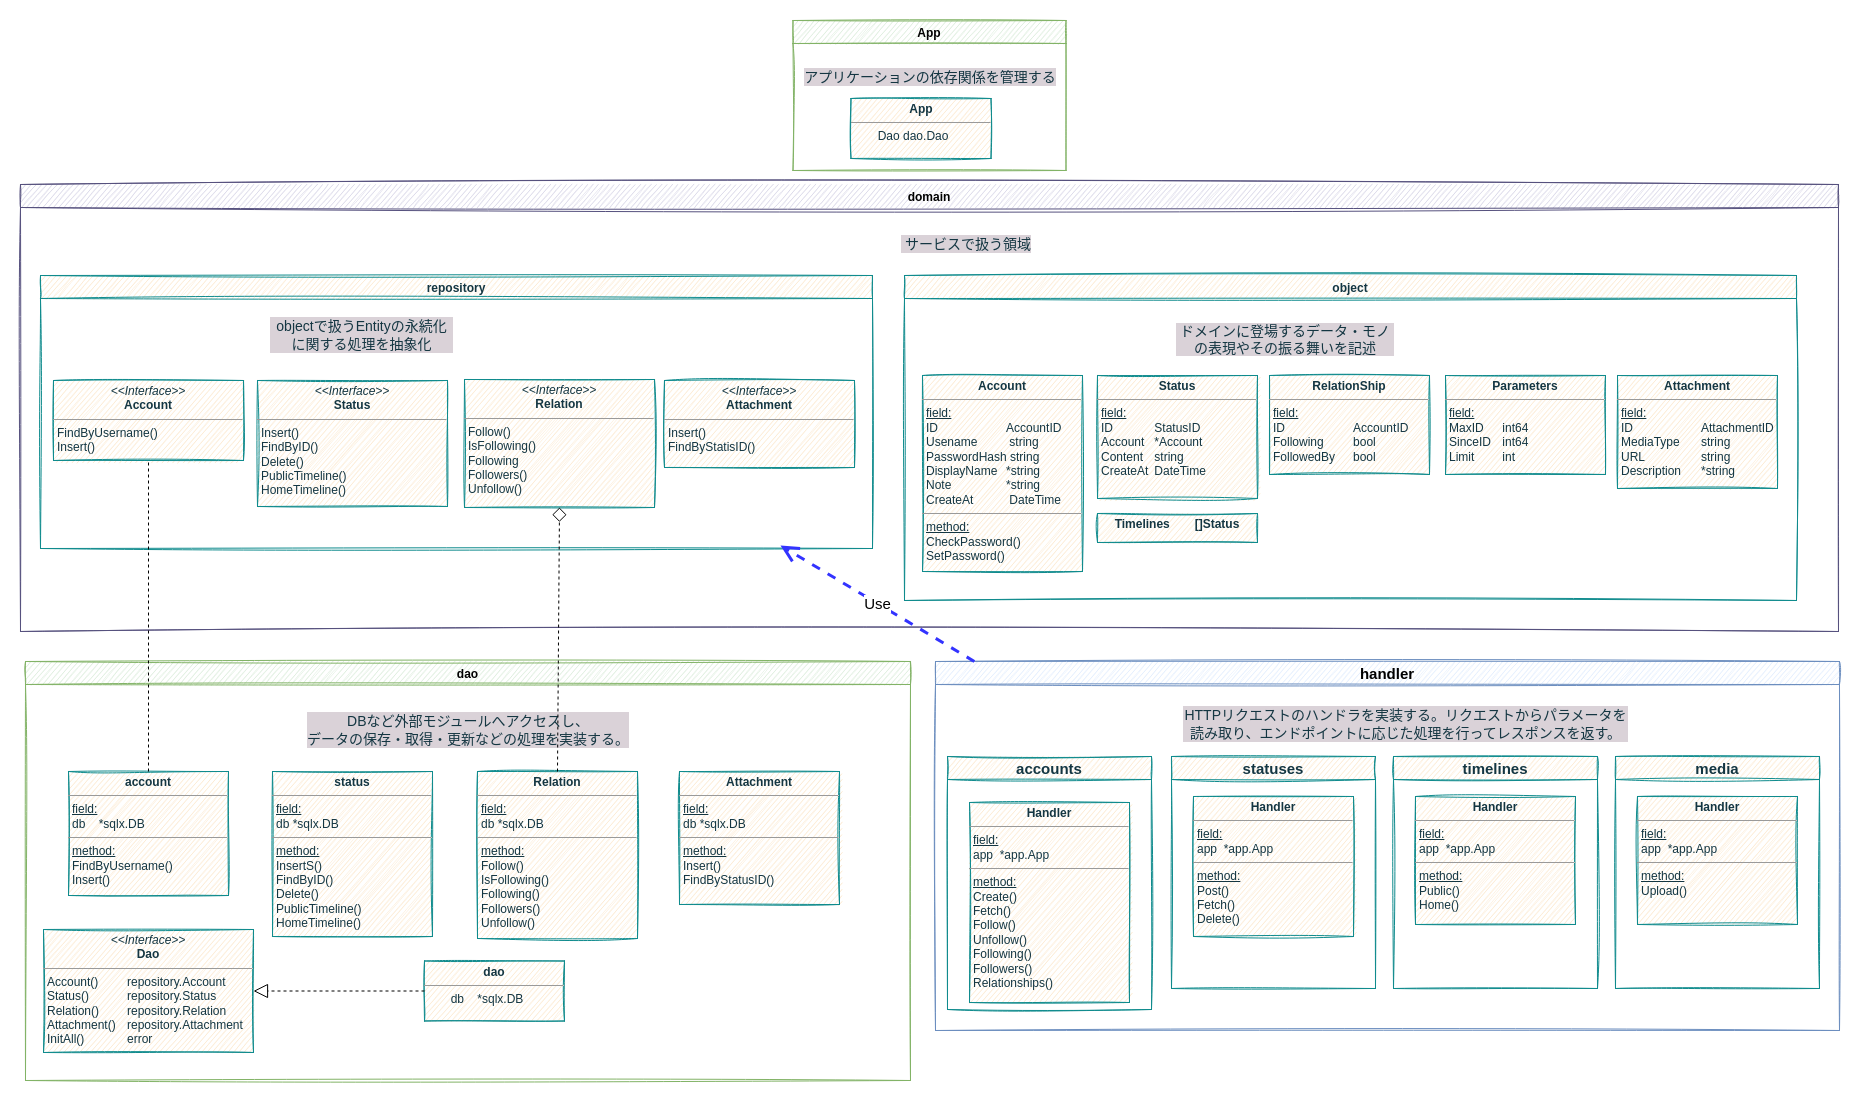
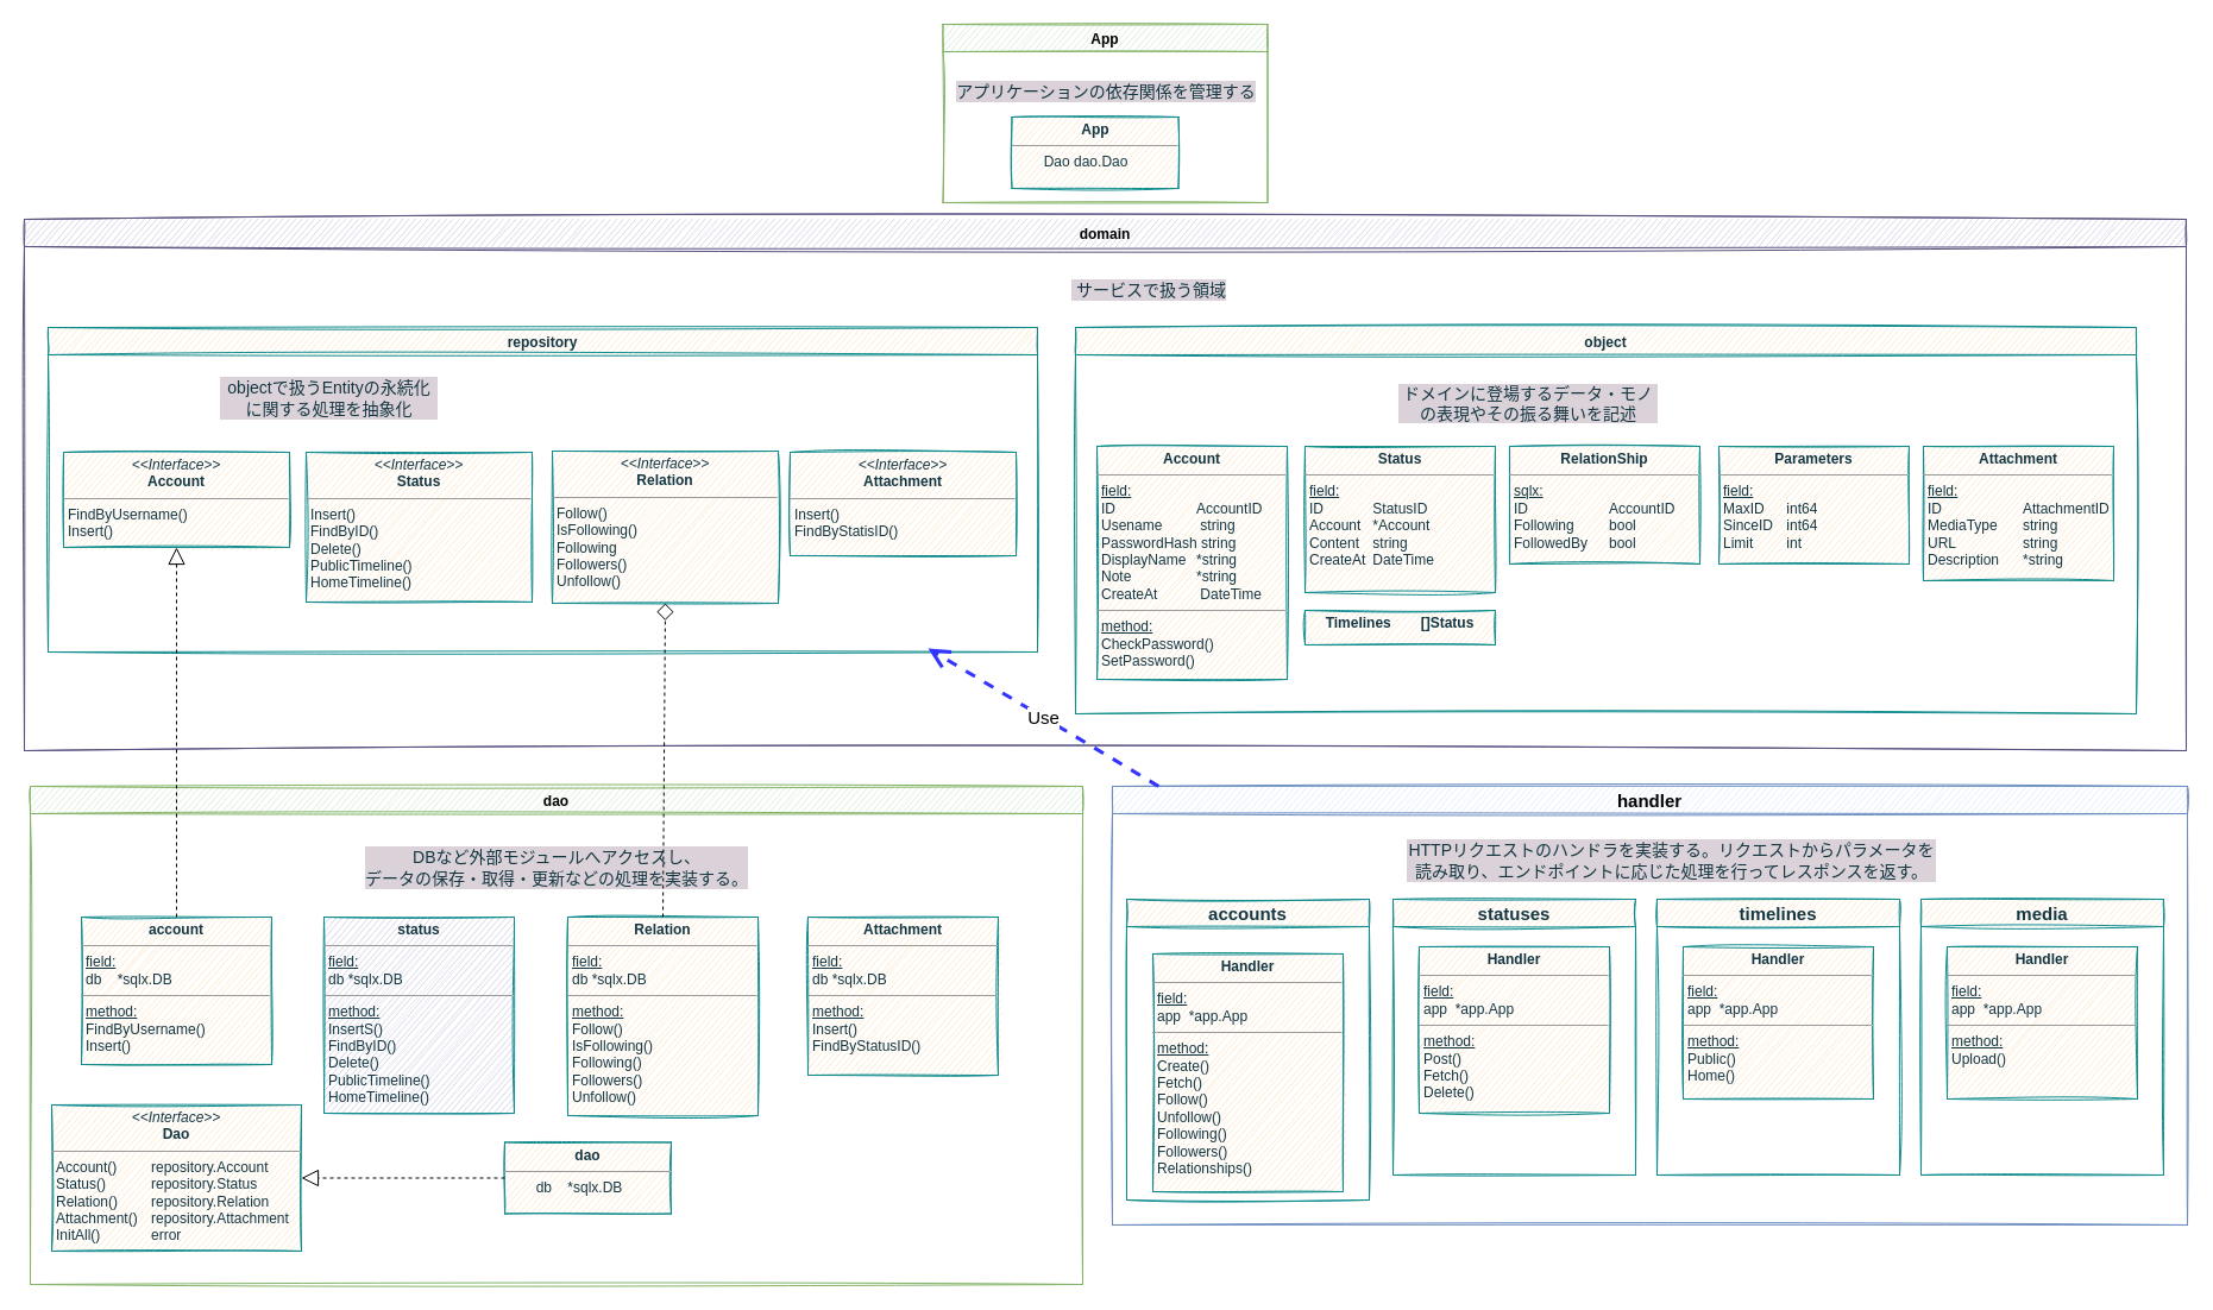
- <mxCell id="15" value="&lt;font style=&quot;font-size: 14px&quot;&gt;objectで扱うEntityの永続化に関する処理を抽象化&lt;/font&gt;" style="text;html=1;strokeColor=none;fillColor=none;align=center;verticalAlign=middle;whiteSpace=wrap;rounded=0;labelBackgroundColor=#DAD2D8;fontSize=15;sketch=1;fontColor=#143642;" parent="13" vertex="1"><mxGeometry x="228.5" y="36" width="185" height="45" as="geometry" /></mxCell>
+ <mxCell id="15" value="&lt;font style=&quot;font-size: 14px&quot;&gt;objectで扱うEntityの永続化に関する処理を抽象化&lt;/font&gt;" style="text;html=1;strokeColor=none;fillColor=none;align=center;verticalAlign=middle;whiteSpace=wrap;rounded=0;labelBackgroundColor=#DAD2D8;fontSize=15;sketch=1;fontColor=#143642;" parent="13" vertex="1"><mxGeometry x="143.5" y="36" width="185" height="45" as="geometry" /></mxCell>
- <mxCell id="23" value="&lt;p style=&quot;margin: 0px ; margin-top: 4px ; text-align: center&quot;&gt;&lt;b&gt;RelationShip&lt;/b&gt;&lt;/p&gt;&lt;hr size=&quot;1&quot;&gt;&lt;p style=&quot;margin: 0px ; margin-left: 4px&quot;&gt;&lt;u&gt;field:&lt;/u&gt;&lt;/p&gt;&lt;p style=&quot;margin: 0px ; margin-left: 4px&quot;&gt;ID &lt;span style=&quot;white-space: pre&quot;&gt;&#09;&lt;/span&gt;&lt;span style=&quot;white-space: pre&quot;&gt;&#09;&lt;/span&gt;&lt;span style=&quot;white-space: pre&quot;&gt;&#09;&lt;/span&gt;AccountID&amp;nbsp;&lt;/p&gt;&lt;p style=&quot;margin: 0px ; margin-left: 4px&quot;&gt;Following&lt;span style=&quot;white-space: pre&quot;&gt;&#09;&lt;span style=&quot;white-space: pre&quot;&gt;&#09;&lt;/span&gt;b&lt;/span&gt;ool&lt;/p&gt;&lt;p style=&quot;margin: 0px ; margin-left: 4px&quot;&gt;FollowedBy&lt;span style=&quot;white-space: pre&quot;&gt;&#09;&lt;/span&gt;bool&lt;/p&gt;&lt;p style=&quot;margin: 0px ; margin-left: 4px&quot;&gt;&lt;br&gt;&lt;/p&gt;" style="verticalAlign=top;align=left;overflow=fill;fontSize=12;fontFamily=Helvetica;html=1;sketch=1;fillColor=#FAE5C7;strokeColor=#0F8B8D;fontColor=#143642;rounded=0;" parent="19" vertex="1"><mxGeometry x="365" y="100" width="160" height="99" as="geometry" /></mxCell>
+ <mxCell id="23" value="&lt;p style=&quot;margin: 0px ; margin-top: 4px ; text-align: center&quot;&gt;&lt;b&gt;RelationShip&lt;/b&gt;&lt;/p&gt;&lt;hr size=&quot;1&quot;&gt;&lt;p style=&quot;margin: 0px ; margin-left: 4px&quot;&gt;&lt;u&gt;sqlx:&lt;/u&gt;&lt;/p&gt;&lt;p style=&quot;margin: 0px ; margin-left: 4px&quot;&gt;ID &lt;span style=&quot;white-space: pre&quot;&gt;&#09;&lt;/span&gt;&lt;span style=&quot;white-space: pre&quot;&gt;&#09;&lt;/span&gt;&lt;span style=&quot;white-space: pre&quot;&gt;&#09;&lt;/span&gt;AccountID&amp;nbsp;&lt;/p&gt;&lt;p style=&quot;margin: 0px ; margin-left: 4px&quot;&gt;Following&lt;span style=&quot;white-space: pre&quot;&gt;&#09;&lt;span style=&quot;white-space: pre&quot;&gt;&#09;&lt;/span&gt;b&lt;/span&gt;ool&lt;/p&gt;&lt;p style=&quot;margin: 0px ; margin-left: 4px&quot;&gt;FollowedBy&lt;span style=&quot;white-space: pre&quot;&gt;&#09;&lt;/span&gt;bool&lt;/p&gt;&lt;p style=&quot;margin: 0px ; margin-left: 4px&quot;&gt;&lt;br&gt;&lt;/p&gt;" style="verticalAlign=top;align=left;overflow=fill;fontSize=12;fontFamily=Helvetica;html=1;sketch=1;fillColor=#FAE5C7;strokeColor=#0F8B8D;fontColor=#143642;rounded=0;" parent="19" vertex="1"><mxGeometry x="365" y="100" width="160" height="99" as="geometry" /></mxCell>
- <mxCell id="38" value="" style="endArrow=none;dashed=1;endFill=0;endSize=12;html=1;rounded=0;fontColor=#000000;exitX=0.5;exitY=0;exitDx=0;exitDy=0;entryX=0.5;entryY=1;entryDx=0;entryDy=0;" parent="1" source="6" target="14" edge="1"><mxGeometry width="160" relative="1" as="geometry"><mxPoint x="658" y="707" as="sourcePoint" /><mxPoint x="818" y="707" as="targetPoint" /></mxGeometry></mxCell>
+ <mxCell id="38" value="" style="endArrow=block;dashed=1;endFill=0;endSize=12;html=1;rounded=0;fontColor=#000000;exitX=0.5;exitY=0;exitDx=0;exitDy=0;entryX=0.5;entryY=1;entryDx=0;entryDy=0;" parent="1" source="6" target="14" edge="1"><mxGeometry width="160" relative="1" as="geometry"><mxPoint x="658" y="707" as="sourcePoint" /><mxPoint x="818" y="707" as="targetPoint" /></mxGeometry></mxCell>
- <mxCell id="8" value="&lt;p style=&quot;margin: 0px ; margin-top: 4px ; text-align: center&quot;&gt;&lt;b&gt;status&lt;/b&gt;&lt;/p&gt;&lt;hr size=&quot;1&quot;&gt;&lt;p style=&quot;margin: 0px ; margin-left: 4px&quot;&gt;&lt;u&gt;field:&lt;/u&gt;&lt;/p&gt;&lt;p style=&quot;margin: 0px ; margin-left: 4px&quot;&gt;db&lt;span&gt;&#09;&lt;/span&gt;*sqlx.DB&lt;/p&gt;&lt;hr size=&quot;1&quot;&gt;&lt;p style=&quot;margin: 0px ; margin-left: 4px&quot;&gt;&lt;u&gt;method:&lt;/u&gt;&lt;/p&gt;&lt;p style=&quot;margin: 0px 0px 0px 4px&quot;&gt;InsertS()&lt;/p&gt;&lt;p style=&quot;margin: 0px 0px 0px 4px&quot;&gt;FindByID()&lt;/p&gt;&lt;p style=&quot;margin: 0px 0px 0px 4px&quot;&gt;Delete()&lt;/p&gt;&lt;p style=&quot;margin: 0px 0px 0px 4px&quot;&gt;PublicTimeline()&lt;/p&gt;&lt;p style=&quot;margin: 0px 0px 0px 4px&quot;&gt;HomeTimeline()&lt;/p&gt;&lt;p style=&quot;margin: 0px ; margin-left: 4px&quot;&gt;&lt;br&gt;&lt;/p&gt;" style="verticalAlign=top;align=left;overflow=fill;fontSize=12;fontFamily=Helvetica;html=1;sketch=1;fillColor=#FAE5C7;strokeColor=#0F8B8D;fontColor=#143642;rounded=0;" parent="2" vertex="1"><mxGeometry x="247" y="110" width="160" height="165" as="geometry" /></mxCell>
+ <mxCell id="8" value="&lt;p style=&quot;margin: 0px ; margin-top: 4px ; text-align: center&quot;&gt;&lt;b&gt;status&lt;/b&gt;&lt;/p&gt;&lt;hr size=&quot;1&quot;&gt;&lt;p style=&quot;margin: 0px ; margin-left: 4px&quot;&gt;&lt;u&gt;field:&lt;/u&gt;&lt;/p&gt;&lt;p style=&quot;margin: 0px ; margin-left: 4px&quot;&gt;db&lt;span&gt;&#09;&lt;/span&gt;*sqlx.DB&lt;/p&gt;&lt;hr size=&quot;1&quot;&gt;&lt;p style=&quot;margin: 0px ; margin-left: 4px&quot;&gt;&lt;u&gt;method:&lt;/u&gt;&lt;/p&gt;&lt;p style=&quot;margin: 0px 0px 0px 4px&quot;&gt;InsertS()&lt;/p&gt;&lt;p style=&quot;margin: 0px 0px 0px 4px&quot;&gt;FindByID()&lt;/p&gt;&lt;p style=&quot;margin: 0px 0px 0px 4px&quot;&gt;Delete()&lt;/p&gt;&lt;p style=&quot;margin: 0px 0px 0px 4px&quot;&gt;PublicTimeline()&lt;/p&gt;&lt;p style=&quot;margin: 0px 0px 0px 4px&quot;&gt;HomeTimeline()&lt;/p&gt;&lt;p style=&quot;margin: 0px ; margin-left: 4px&quot;&gt;&lt;br&gt;&lt;/p&gt;" style="verticalAlign=top;align=left;overflow=fill;fontSize=12;fontFamily=Helvetica;html=1;sketch=1;fillColor=#d0cee2;strokeColor=#0F8B8D;fontColor=#143642;rounded=0;" parent="2" vertex="1"><mxGeometry x="247" y="110" width="160" height="165" as="geometry" /></mxCell>
